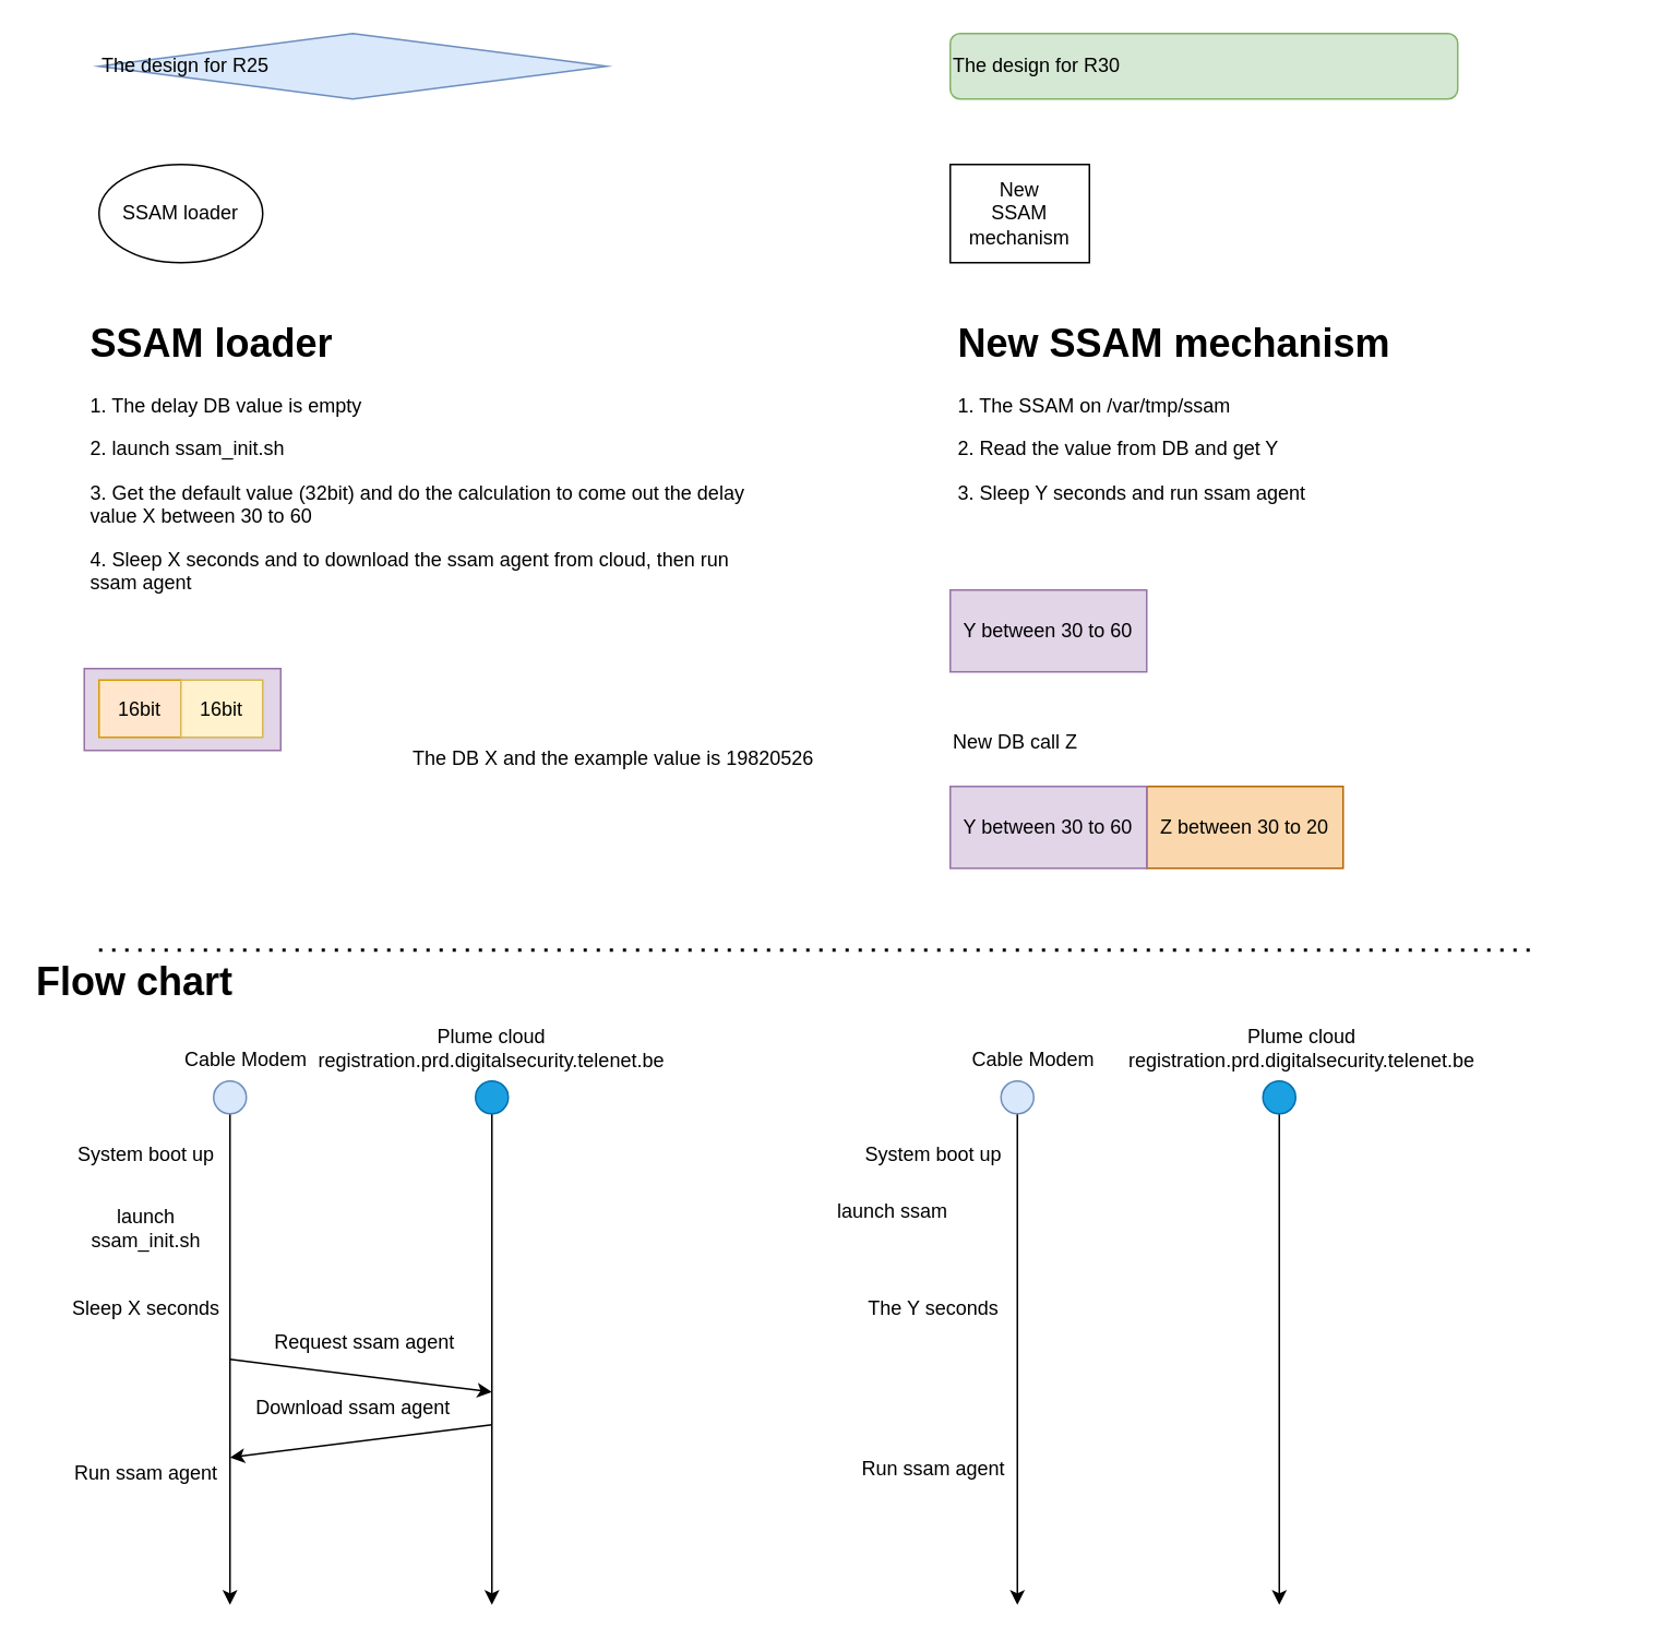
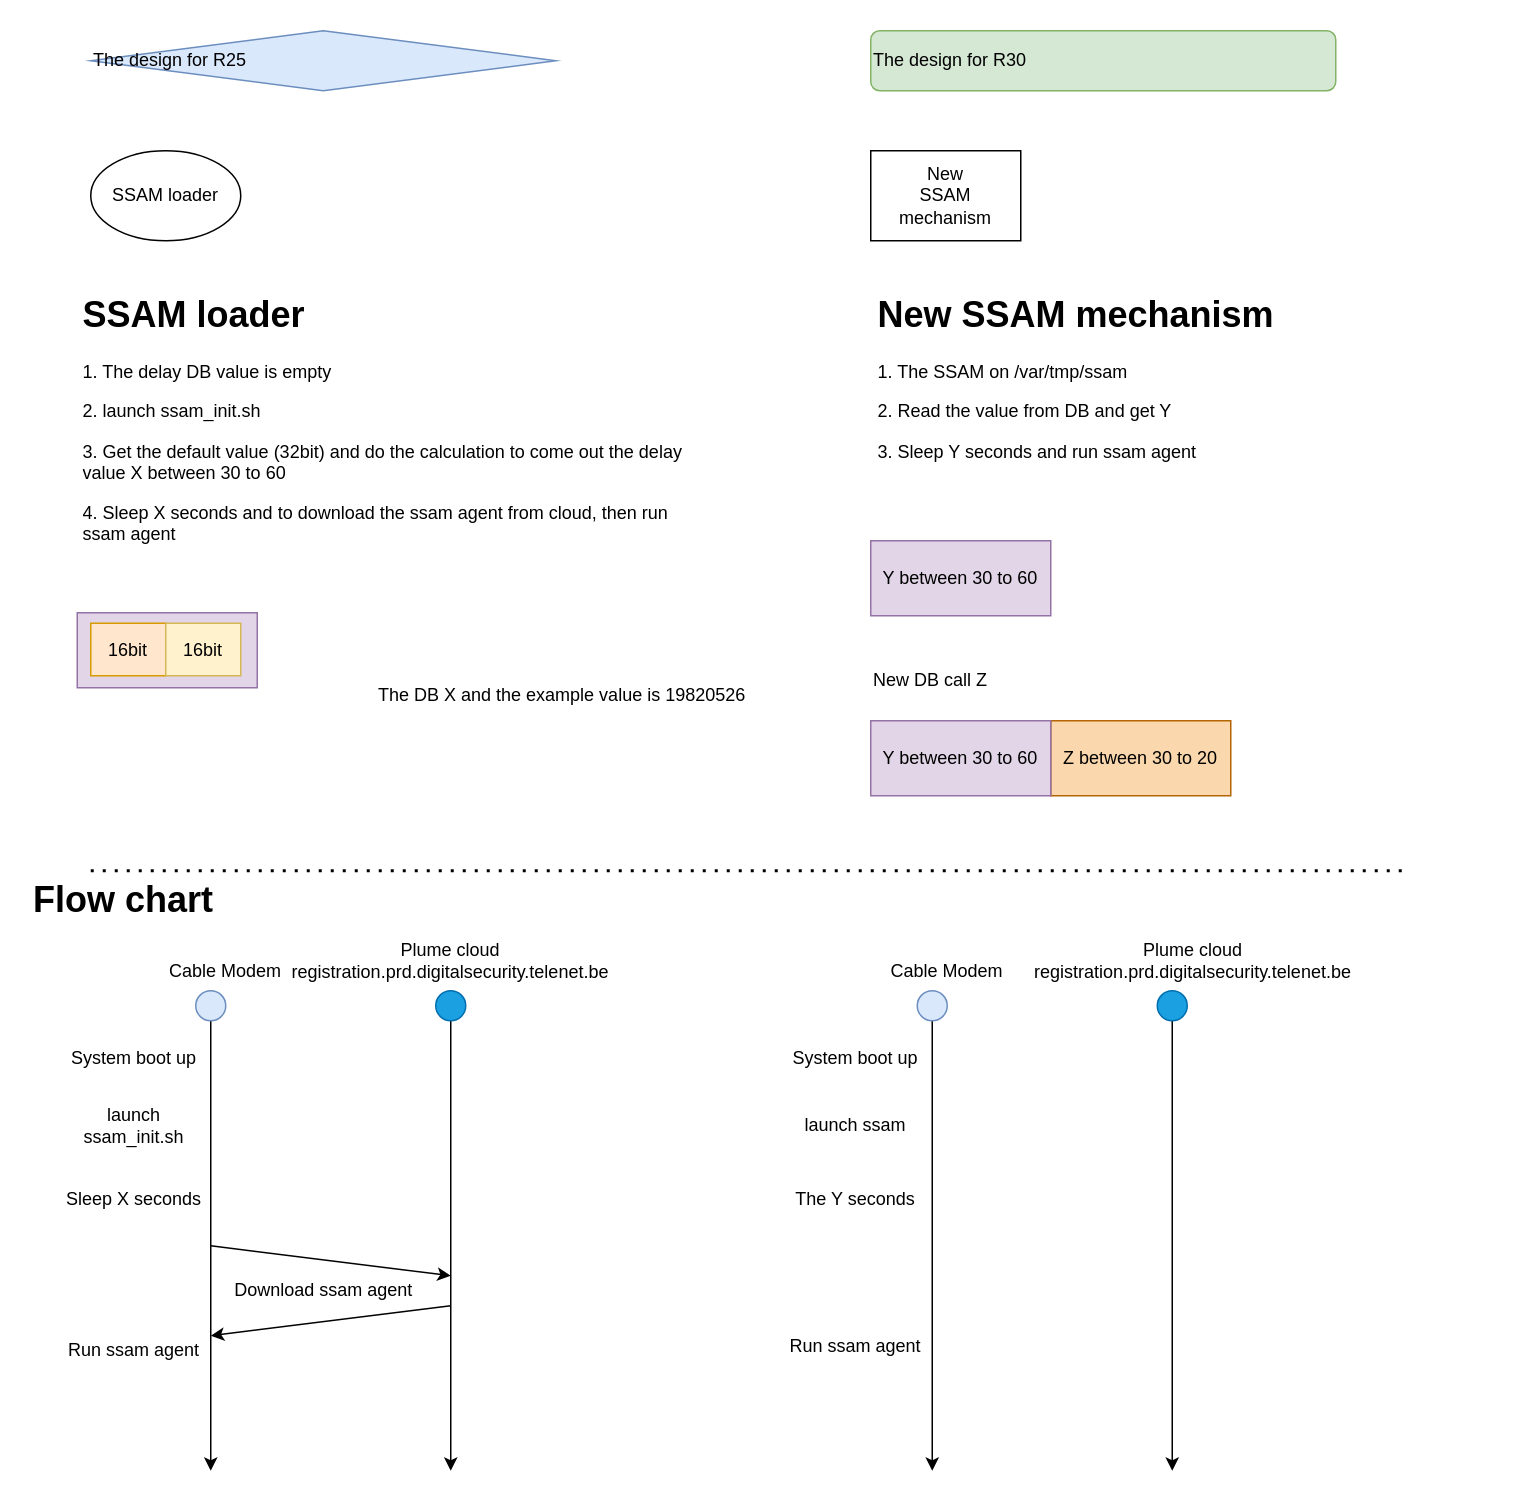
- <mxCell id="8" value="New&lt;br&gt;SSAM mechanism" style="rounded=0;whiteSpace=wrap;html=1;" parent="1" vertex="1"><mxGeometry x="580" y="100" width="85" height="60" as="geometry" /></mxCell>
+ <mxCell id="8" value="New&lt;br&gt;SSAM mechanism" style="rounded=0;whiteSpace=wrap;html=1;" parent="1" vertex="1"><mxGeometry x="580" y="100" width="100" height="60" as="geometry" /></mxCell>
- <mxCell id="38" value="&lt;font style=&quot;font-size: 12px&quot;&gt;launch ssam&lt;/font&gt;" style="text;html=1;strokeColor=none;fillColor=none;align=center;verticalAlign=middle;whiteSpace=wrap;rounded=0;" vertex="1" parent="1"><mxGeometry x="495" y="730" width="100" height="20" as="geometry" /></mxCell>
+ <mxCell id="38" value="&lt;font style=&quot;font-size: 12px&quot;&gt;launch ssam&lt;/font&gt;" style="text;html=1;strokeColor=none;fillColor=none;align=center;verticalAlign=middle;whiteSpace=wrap;rounded=0;" vertex="1" parent="1"><mxGeometry x="520" y="740" width="100" height="20" as="geometry" /></mxCell>
- <mxCell id="28" value="&lt;font style=&quot;font-size: 12px&quot;&gt;Request ssam agent&lt;/font&gt;" style="text;html=1;strokeColor=none;fillColor=none;align=center;verticalAlign=middle;whiteSpace=wrap;rounded=0;" vertex="1" parent="1"><mxGeometry x="160" y="810" width="125" height="20" as="geometry" /></mxCell>
